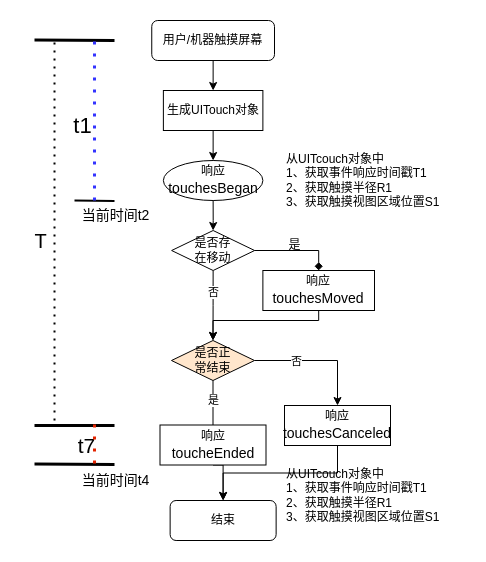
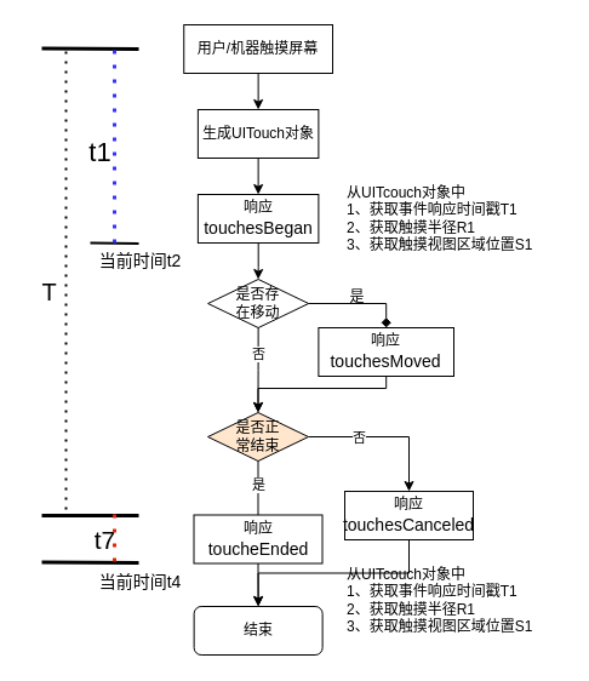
- <mxCell id="3" value="用户/机器触摸屏幕" style="rounded=1;whiteSpace=wrap;html=1;" vertex="1" parent="1"><mxGeometry x="151.25" y="20" width="122.75" height="40" as="geometry" /></mxCell>
+ <mxCell id="3" value="用户/机器触摸屏幕" style="whiteSpace=wrap;html=1;rounded=0;" vertex="1" parent="1"><mxGeometry x="151.25" y="20" width="122.75" height="40" as="geometry" /></mxCell>
- <mxCell id="7" value="响应&lt;span style=&quot;text-align: start; font-size: 10.5pt; line-height: 16.8px; font-family: Calibri, sans-serif;&quot; lang=&quot;EN-US&quot;&gt;touchesBegan&lt;/span&gt;&lt;span style=&quot;font-family: -webkit-standard; font-size: medium; text-align: start;&quot;&gt;&lt;/span&gt;" style="ellipse;whiteSpace=wrap;html=1;" vertex="1" parent="1"><mxGeometry x="162.88" y="160" width="99.5" height="40" as="geometry" /></mxCell>
+ <mxCell id="7" value="响应&lt;span style=&quot;text-align: start; font-size: 10.5pt; line-height: 16.8px; font-family: Calibri, sans-serif;&quot; lang=&quot;EN-US&quot;&gt;touchesBegan&lt;/span&gt;&lt;span style=&quot;font-family: -webkit-standard; font-size: medium; text-align: start;&quot;&gt;&lt;/span&gt;" style="rounded=0;whiteSpace=wrap;html=1;" vertex="1" parent="1"><mxGeometry x="162.88" y="160" width="99.5" height="40" as="geometry" /></mxCell>
- <mxCell id="22" value="结束" style="rounded=1;whiteSpace=wrap;html=1;" vertex="1" parent="1"><mxGeometry x="169.63" y="500" width="106" height="40" as="geometry" /></mxCell>
+ <mxCell id="22" value="结束" style="rounded=1;whiteSpace=wrap;html=1;" vertex="1" parent="1"><mxGeometry x="159.63" y="500" width="106" height="40" as="geometry" /></mxCell>
